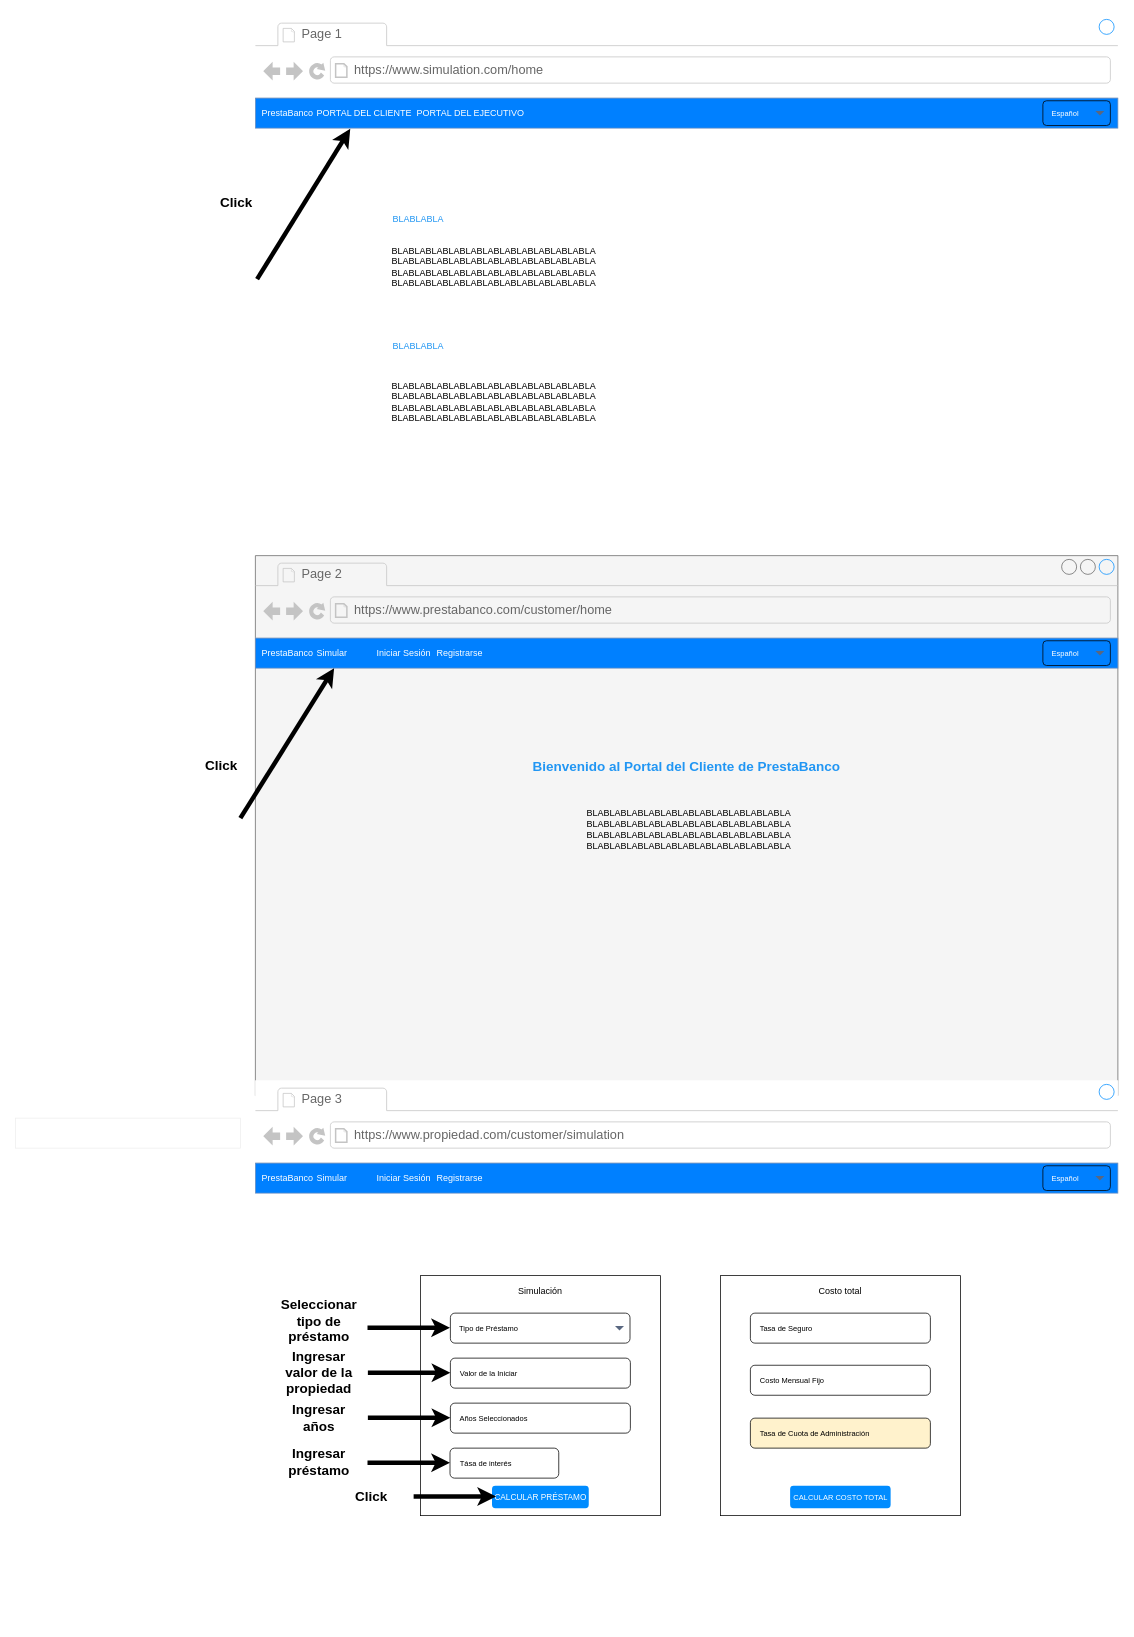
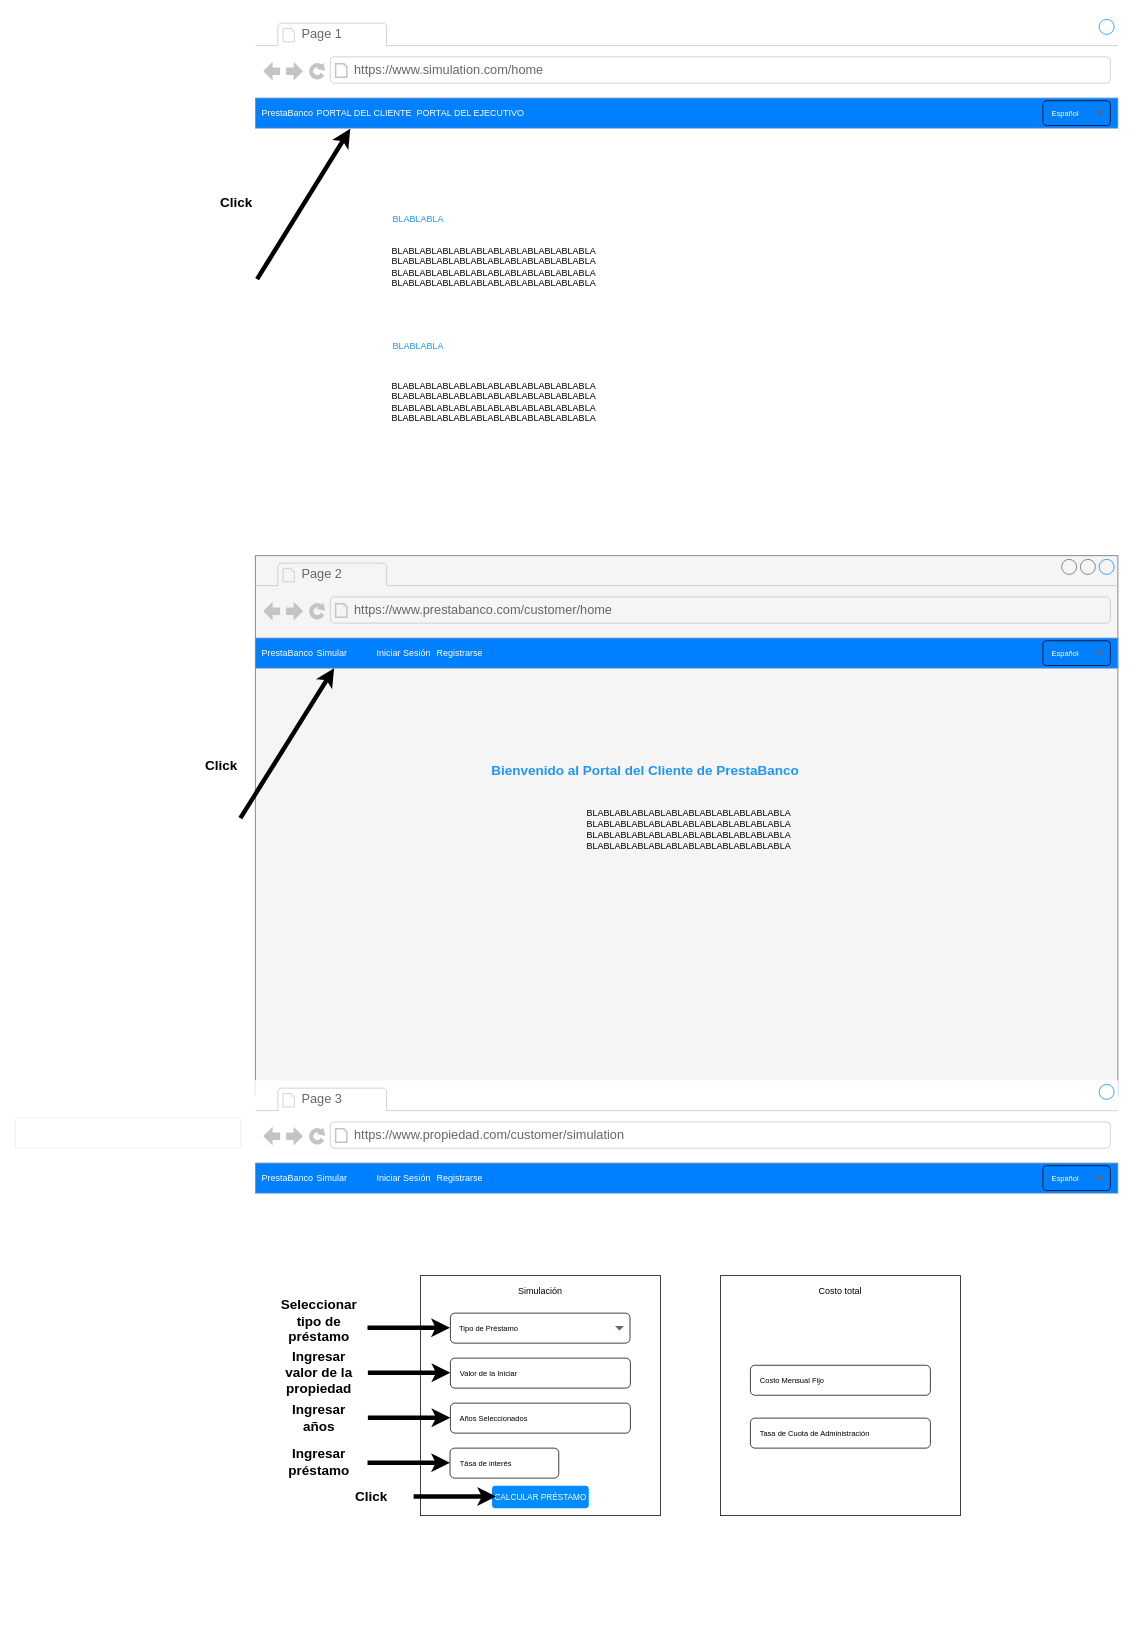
- <mxCell id="18" value="Bienvenido al Portal del Cliente de PrestaBanco" style="shape=rect;strokeColor=none;fillColor=none;fontSize=18;fontColor=#2196F3;dashed=0;fontStyle=1" parent="14" vertex="1"><mxGeometry x="365" y="250" width="420" height="60" as="geometry" /></mxCell>
+ <mxCell id="18" value="Bienvenido al Portal del Cliente de PrestaBanco" style="shape=rect;strokeColor=none;fillColor=none;fontSize=18;fontColor=#2196F3;dashed=0;fontStyle=1" parent="14" vertex="1"><mxGeometry x="310" y="255" width="420" height="60" as="geometry" /></mxCell>
- <mxCell id="37" value="&lt;div&gt;&lt;font style=&quot;font-size: 11px;&quot;&gt;&lt;font style=&quot;font-size: 10px;&quot;&gt;&amp;nbsp;&amp;nbsp;&amp;nbsp; Tasa de Seguro&lt;/font&gt;&lt;br&gt;&lt;/font&gt;&lt;/div&gt;" style="rounded=1;whiteSpace=wrap;html=1;align=left;" parent="23" vertex="1"><mxGeometry x="660" y="310" width="240" height="40" as="geometry" /></mxCell>
- <mxCell id="39" value="&lt;div&gt;&lt;font style=&quot;font-size: 11px;&quot;&gt;&lt;font style=&quot;font-size: 10px;&quot;&gt;&amp;nbsp;&amp;nbsp;&amp;nbsp; Tasa de Cuota de Administración&lt;/font&gt;&lt;br&gt;&lt;/font&gt;&lt;/div&gt;" style="rounded=1;whiteSpace=wrap;html=1;align=left;fillColor=#fff2cc;" parent="23" vertex="1"><mxGeometry x="660" y="450" width="240" height="40" as="geometry" /></mxCell>
+ <mxCell id="39" value="&lt;div&gt;&lt;font style=&quot;font-size: 11px;&quot;&gt;&lt;font style=&quot;font-size: 10px;&quot;&gt;&amp;nbsp;&amp;nbsp;&amp;nbsp; Tasa de Cuota de Administración&lt;/font&gt;&lt;br&gt;&lt;/font&gt;&lt;/div&gt;" style="rounded=1;whiteSpace=wrap;html=1;align=left;" parent="23" vertex="1"><mxGeometry x="660" y="450" width="240" height="40" as="geometry" /></mxCell>
- <mxCell id="36" value="&lt;font style=&quot;font-size: 10px;&quot;&gt;CALCULAR COSTO TOTAL&lt;/font&gt;" style="rounded=1;align=center;strokeColor=none;html=1;fontColor=#ffffff;fontSize=12;fillColor=#008CFF;" parent="23" vertex="1"><mxGeometry x="713" y="540" width="134" height="30" as="geometry" /></mxCell>
